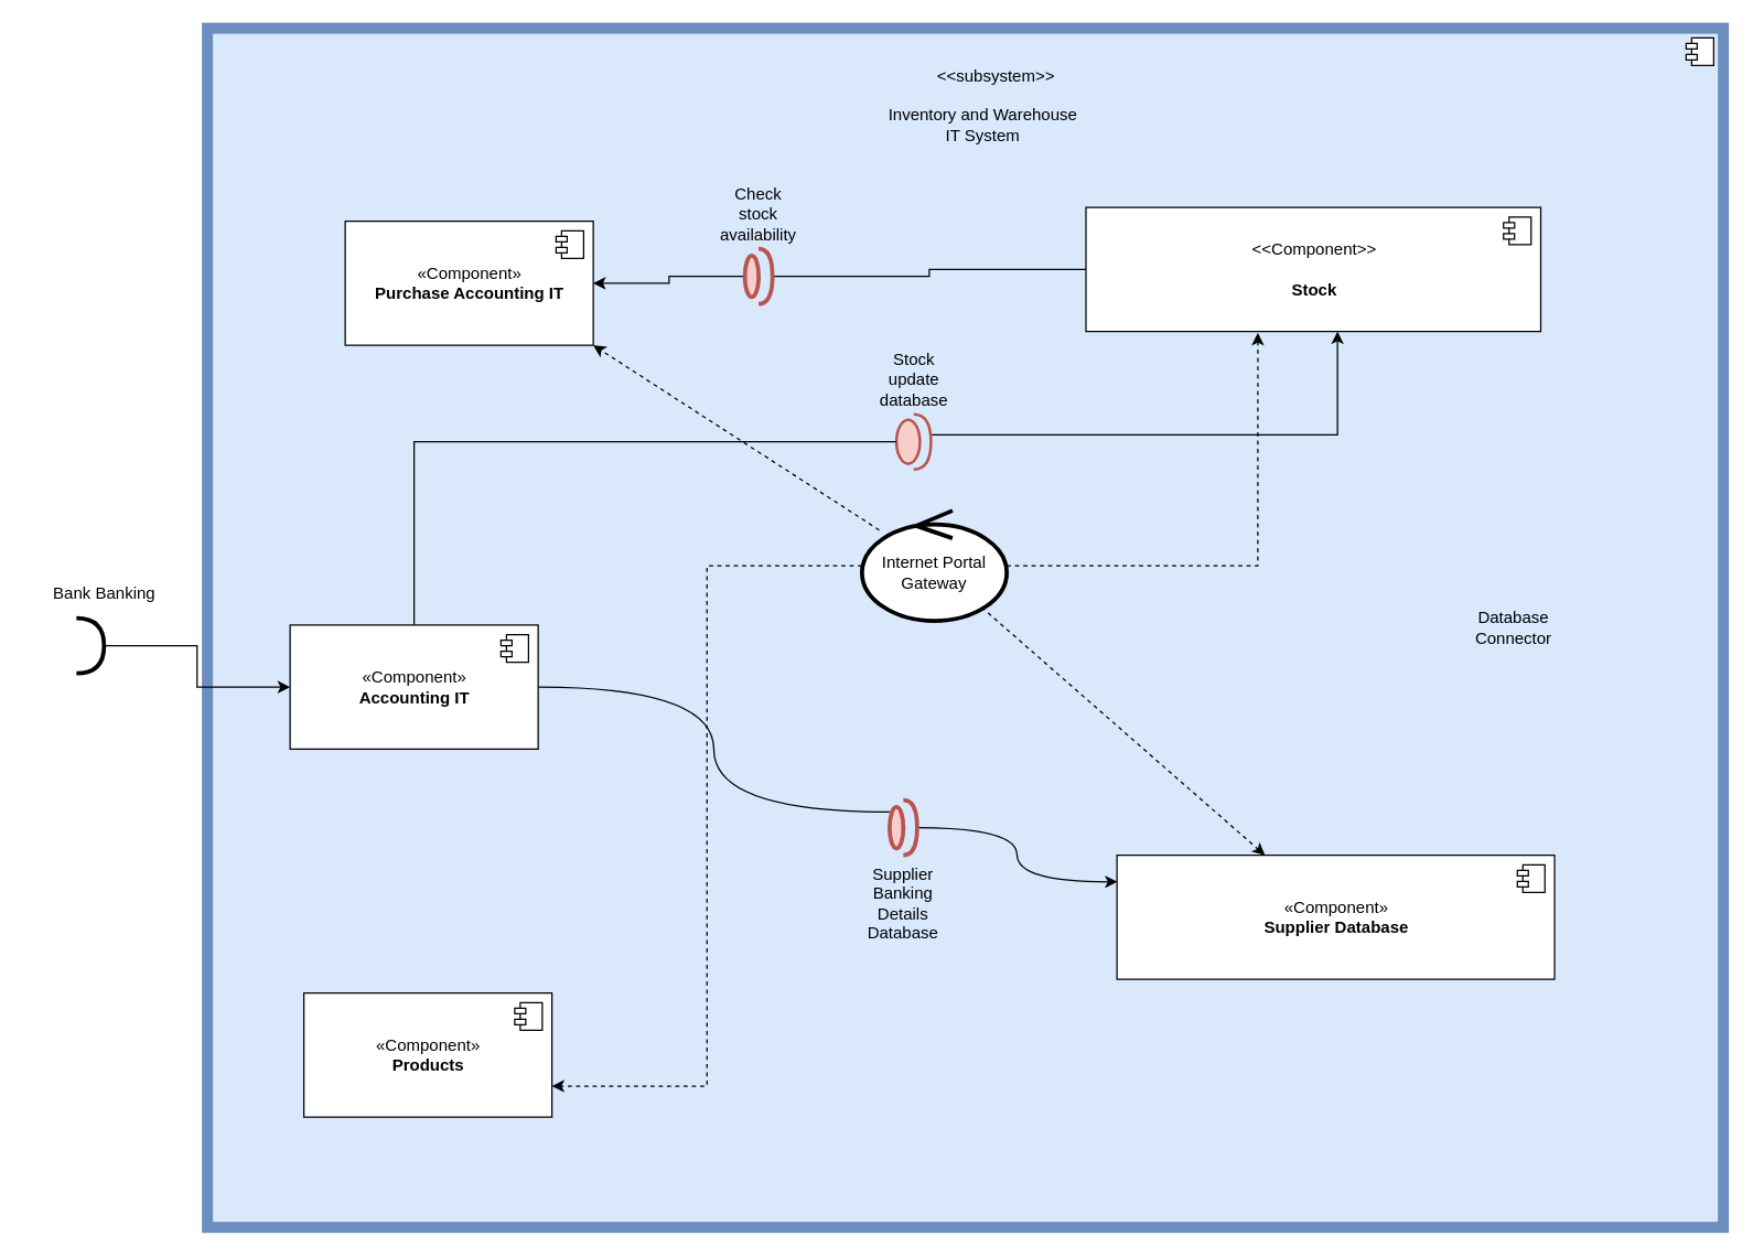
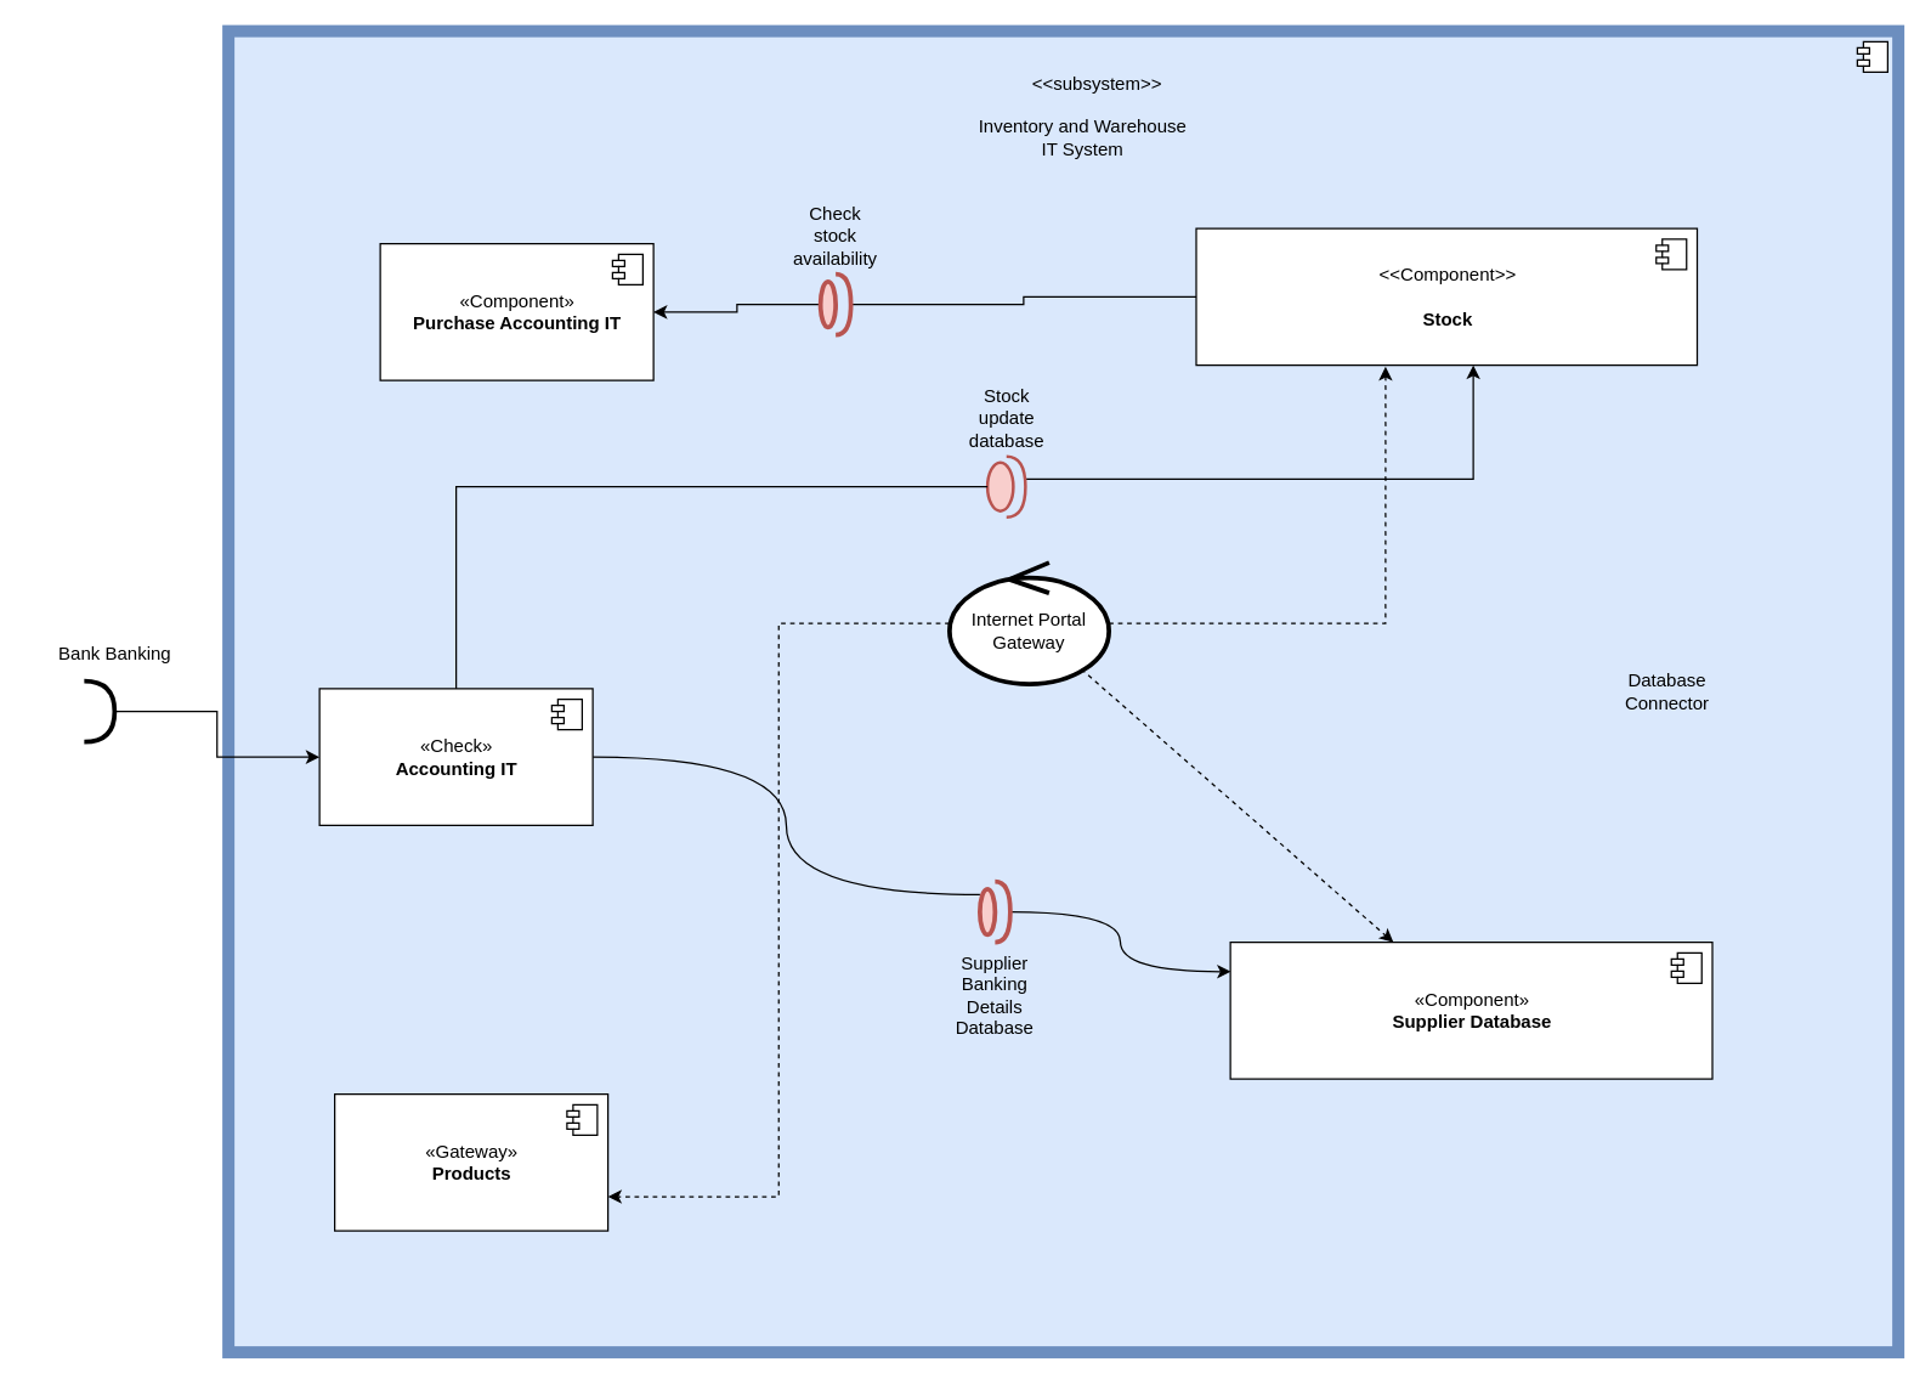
- <mxCell id="30" style="edgeStyle=none;rounded=0;orthogonalLoop=1;jettySize=auto;html=1;entryX=1;entryY=1;entryDx=0;entryDy=0;dashed=1;" edge="1" parent="1" source="31" target="15"><mxGeometry relative="1" as="geometry" /></mxCell>
- <mxCell id="36" value="«Component»&lt;br&gt;&lt;b&gt;Accounting IT&lt;br&gt;&lt;/b&gt;" style="html=1;dropTarget=0;" vertex="1" parent="1"><mxGeometry x="210" y="453" width="180" height="90" as="geometry" /></mxCell>
+ <mxCell id="36" value="«Check»&lt;br&gt;&lt;b&gt;Accounting IT&lt;br&gt;&lt;/b&gt;" style="html=1;dropTarget=0;" vertex="1" parent="1"><mxGeometry x="210" y="453" width="180" height="90" as="geometry" /></mxCell>
- <mxCell id="10" value="«Component»&lt;br&gt;&lt;b&gt;Products&lt;/b&gt;" style="html=1;dropTarget=0;" vertex="1" parent="1"><mxGeometry x="220" y="720" width="180" height="90" as="geometry" /></mxCell>
+ <mxCell id="10" value="«Gateway»&lt;br&gt;&lt;b&gt;Products&lt;/b&gt;" style="html=1;dropTarget=0;" vertex="1" parent="1"><mxGeometry x="220" y="720" width="180" height="90" as="geometry" /></mxCell>
